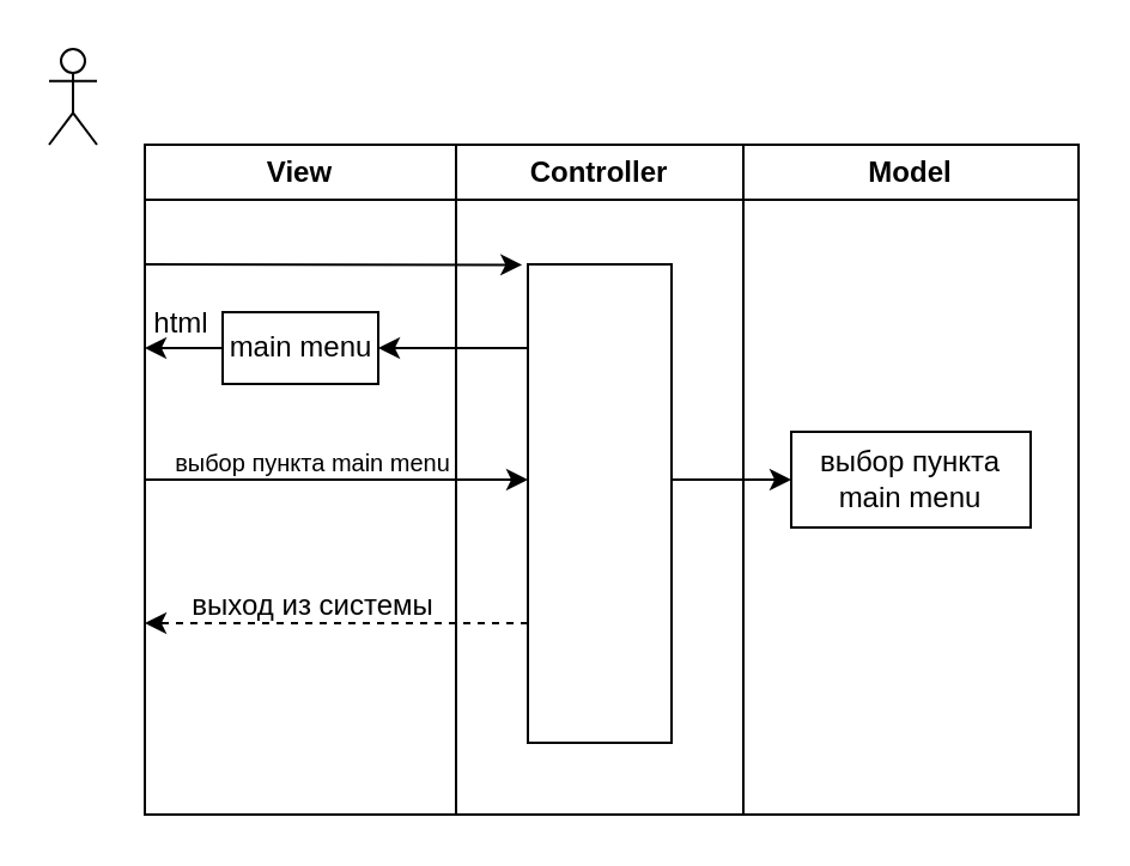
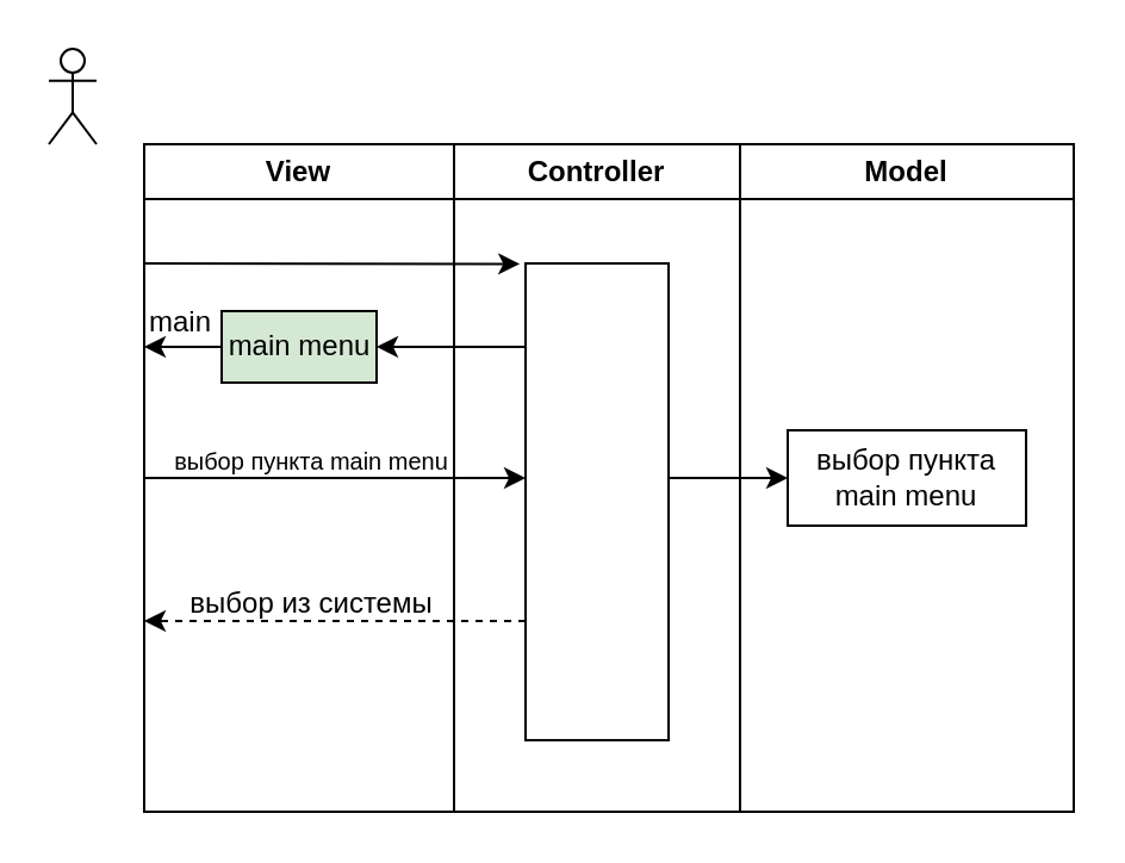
- <mxCell id="15" value="html" style="text;html=1;align=center;verticalAlign=middle;resizable=0;points=[];autosize=1;strokeColor=none;fillColor=none;" vertex="1" parent="1"><mxGeometry x="50" y="120" width="50" height="30" as="geometry" /></mxCell>
+ <mxCell id="15" value="main" style="text;html=1;align=center;verticalAlign=middle;resizable=0;points=[];autosize=1;strokeColor=none;fillColor=none;" vertex="1" parent="1"><mxGeometry x="50" y="120" width="50" height="30" as="geometry" /></mxCell>
- <mxCell id="5" value="main menu" style="rounded=0;whiteSpace=wrap;html=1;" vertex="1" parent="2"><mxGeometry x="32.5" y="70" width="65" height="30" as="geometry" /></mxCell>
+ <mxCell id="5" value="main menu" style="rounded=0;whiteSpace=wrap;html=1;fillColor=#d5e8d4;" vertex="1" parent="2"><mxGeometry x="32.5" y="70" width="65" height="30" as="geometry" /></mxCell>
- <mxCell id="10" value="выход из системы" style="text;html=1;align=center;verticalAlign=middle;resizable=0;points=[];autosize=1;strokeColor=none;fillColor=none;" vertex="1" parent="2"><mxGeometry x="10" y="178" width="120" height="30" as="geometry" /></mxCell>
+ <mxCell id="10" value="выбор из системы" style="text;html=1;align=center;verticalAlign=middle;resizable=0;points=[];autosize=1;strokeColor=none;fillColor=none;" vertex="1" parent="2"><mxGeometry x="10" y="178" width="120" height="30" as="geometry" /></mxCell>
